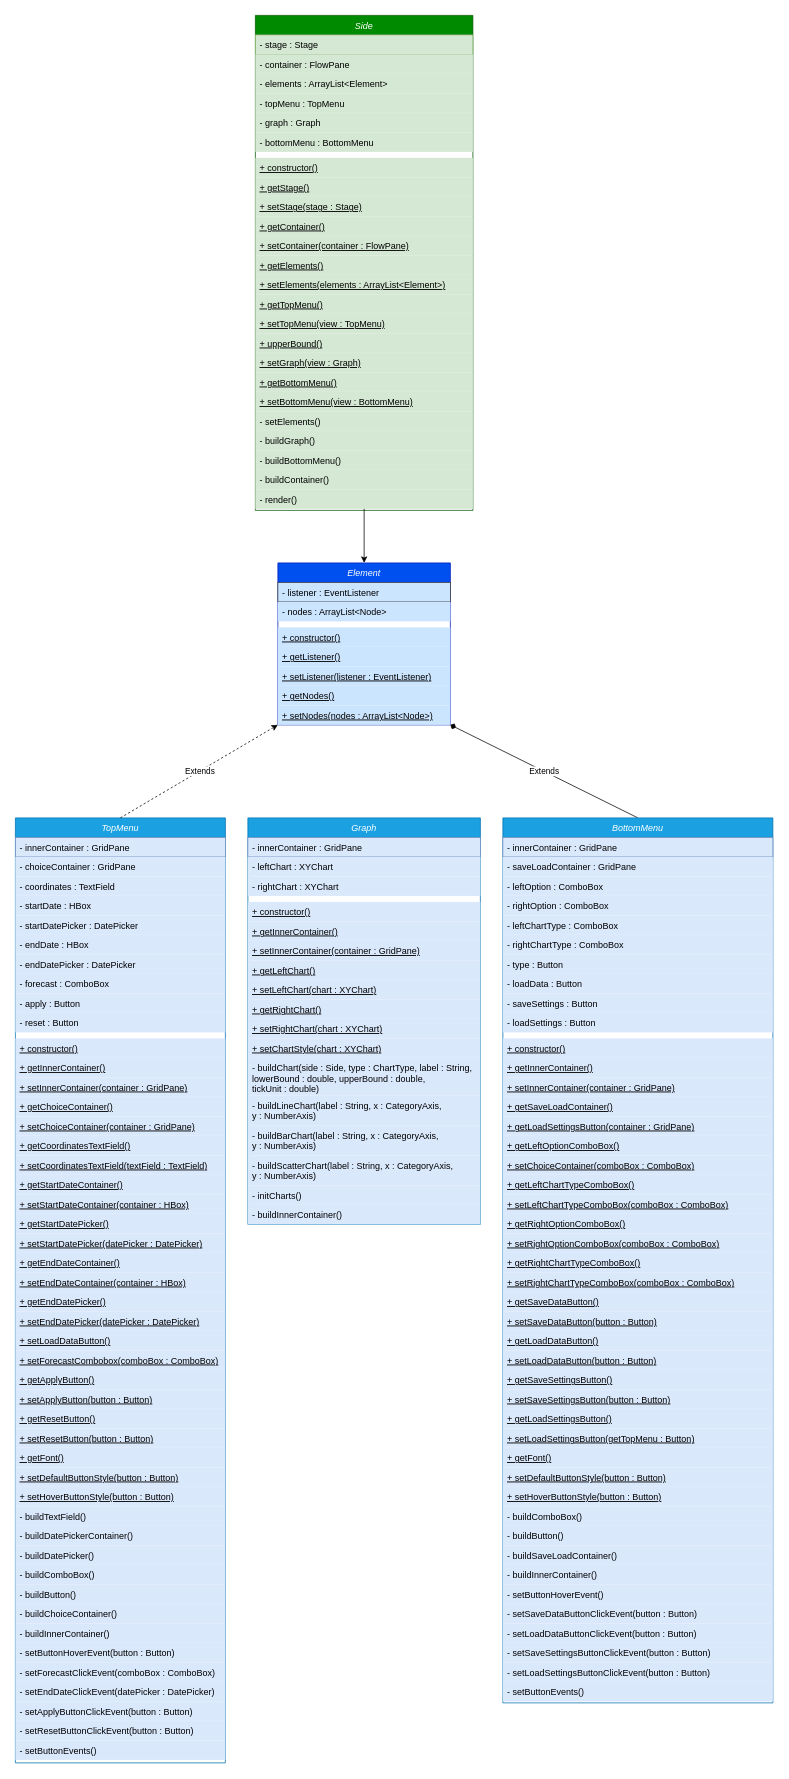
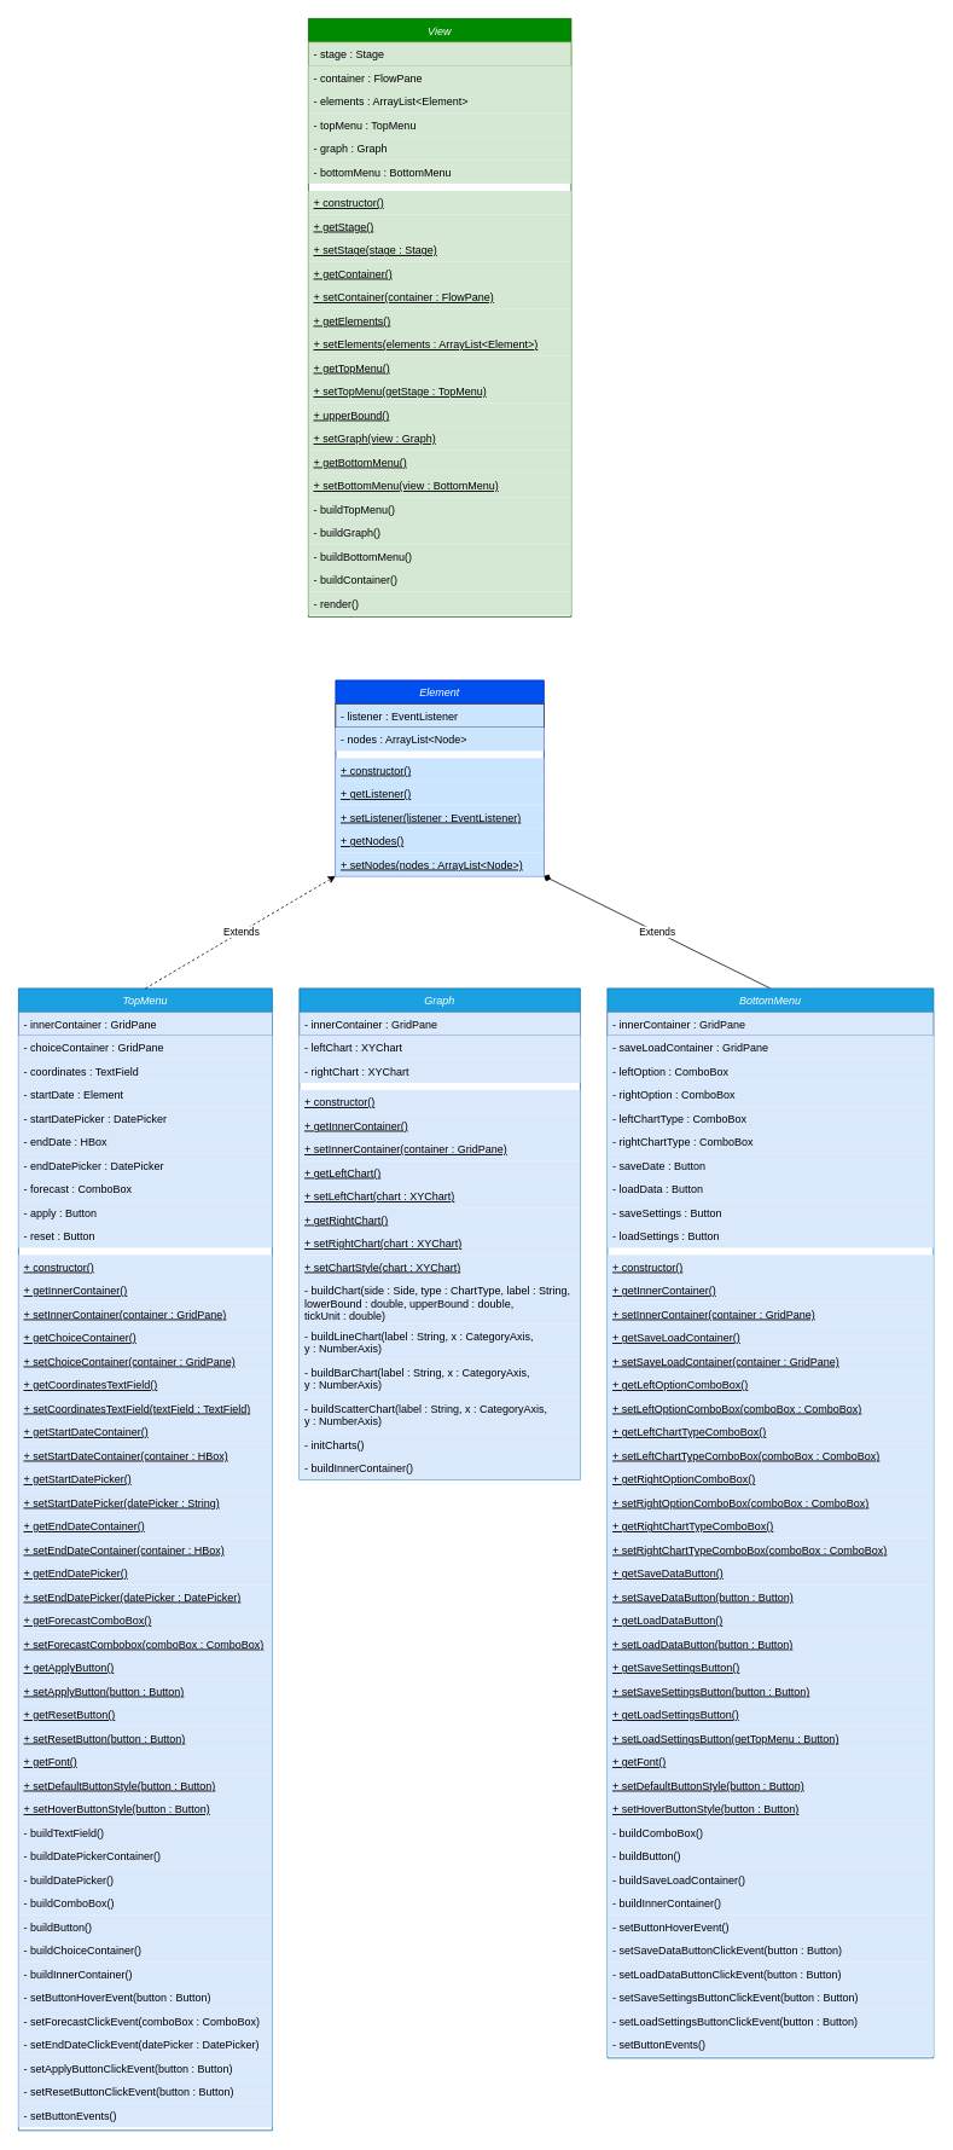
- <mxCell id="2" value="Side" style="swimlane;fontStyle=2;align=center;verticalAlign=top;childLayout=stackLayout;horizontal=1;startSize=26;horizontalStack=0;resizeParent=1;resizeLast=0;collapsible=1;marginBottom=0;rounded=0;shadow=0;strokeWidth=1;fillColor=#008a00;strokeColor=#005700;fontColor=#ffffff;" parent="1" vertex="1"><mxGeometry x="340" y="20" width="290" height="660" as="geometry"><mxRectangle x="230" y="140" width="160" height="26" as="alternateBounds" /></mxGeometry></mxCell>
+ <mxCell id="2" value="View" style="swimlane;fontStyle=2;align=center;verticalAlign=top;childLayout=stackLayout;horizontal=1;startSize=26;horizontalStack=0;resizeParent=1;resizeLast=0;collapsible=1;marginBottom=0;rounded=0;shadow=0;strokeWidth=1;fillColor=#008a00;strokeColor=#005700;fontColor=#ffffff;" parent="1" vertex="1"><mxGeometry x="340" y="20" width="290" height="660" as="geometry"><mxRectangle x="230" y="140" width="160" height="26" as="alternateBounds" /></mxGeometry></mxCell>
- <mxCell id="18" value="+ setTopMenu(view : TopMenu)" style="text;align=left;verticalAlign=top;spacingLeft=4;spacingRight=4;overflow=hidden;rotatable=0;points=[[0,0.5],[1,0.5]];portConstraint=eastwest;fontStyle=4;fillColor=#d5e8d4;strokeColor=none;" parent="2" vertex="1"><mxGeometry y="398" width="290" height="26" as="geometry" /></mxCell>
+ <mxCell id="18" value="+ setTopMenu(getStage : TopMenu)" style="text;align=left;verticalAlign=top;spacingLeft=4;spacingRight=4;overflow=hidden;rotatable=0;points=[[0,0.5],[1,0.5]];portConstraint=eastwest;fontStyle=4;fillColor=#d5e8d4;strokeColor=none;" parent="2" vertex="1"><mxGeometry y="398" width="290" height="26" as="geometry" /></mxCell>
- <mxCell id="23" value="- setElements()" style="text;align=left;verticalAlign=top;spacingLeft=4;spacingRight=4;overflow=hidden;rotatable=0;points=[[0,0.5],[1,0.5]];portConstraint=eastwest;fillColor=#d5e8d4;strokeColor=none;" parent="2" vertex="1"><mxGeometry y="528" width="290" height="26" as="geometry" /></mxCell>
+ <mxCell id="23" value="- buildTopMenu()" style="text;align=left;verticalAlign=top;spacingLeft=4;spacingRight=4;overflow=hidden;rotatable=0;points=[[0,0.5],[1,0.5]];portConstraint=eastwest;fillColor=#d5e8d4;strokeColor=none;" parent="2" vertex="1"><mxGeometry y="528" width="290" height="26" as="geometry" /></mxCell>
- <mxCell id="109" value="" style="endArrow=classic;html=1;rounded=0;entryX=0.5;entryY=0;entryDx=0;entryDy=0;" parent="1" source="27" target="77" edge="1"><mxGeometry width="50" height="50" relative="1" as="geometry"><mxPoint x="120" y="850" as="sourcePoint" /><mxPoint x="110" y="830" as="targetPoint" /></mxGeometry></mxCell>
- <mxCell id="32" value="- startDate : HBox" style="text;align=left;verticalAlign=top;spacingLeft=4;spacingRight=4;overflow=hidden;rotatable=0;points=[[0,0.5],[1,0.5]];portConstraint=eastwest;rounded=0;shadow=0;html=0;fillColor=#dae8fc;strokeColor=none;" parent="28" vertex="1"><mxGeometry y="104" width="280" height="26" as="geometry" /></mxCell>
+ <mxCell id="32" value="- startDate : Element" style="text;align=left;verticalAlign=top;spacingLeft=4;spacingRight=4;overflow=hidden;rotatable=0;points=[[0,0.5],[1,0.5]];portConstraint=eastwest;rounded=0;shadow=0;html=0;fillColor=#dae8fc;strokeColor=none;" parent="28" vertex="1"><mxGeometry y="104" width="280" height="26" as="geometry" /></mxCell>
- <mxCell id="117" value="- type : Button" style="text;align=left;verticalAlign=top;spacingLeft=4;spacingRight=4;overflow=hidden;rotatable=0;points=[[0,0.5],[1,0.5]];portConstraint=eastwest;rounded=0;shadow=0;html=0;fillColor=#dae8fc;strokeColor=none;" parent="110" vertex="1"><mxGeometry y="182" width="360" height="26" as="geometry" /></mxCell>
+ <mxCell id="117" value="- saveDate : Button" style="text;align=left;verticalAlign=top;spacingLeft=4;spacingRight=4;overflow=hidden;rotatable=0;points=[[0,0.5],[1,0.5]];portConstraint=eastwest;rounded=0;shadow=0;html=0;fillColor=#dae8fc;strokeColor=none;" parent="110" vertex="1"><mxGeometry y="182" width="360" height="26" as="geometry" /></mxCell>
- <mxCell id="126" value="+ getLoadSettingsButton(container : GridPane)" style="text;align=left;verticalAlign=top;spacingLeft=4;spacingRight=4;overflow=hidden;rotatable=0;points=[[0,0.5],[1,0.5]];portConstraint=eastwest;fontStyle=4;fillColor=#dae8fc;strokeColor=none;" parent="110" vertex="1"><mxGeometry y="398" width="360" height="26" as="geometry" /></mxCell>
+ <mxCell id="126" value="+ setSaveLoadContainer(container : GridPane)" style="text;align=left;verticalAlign=top;spacingLeft=4;spacingRight=4;overflow=hidden;rotatable=0;points=[[0,0.5],[1,0.5]];portConstraint=eastwest;fontStyle=4;fillColor=#dae8fc;strokeColor=none;" parent="110" vertex="1"><mxGeometry y="398" width="360" height="26" as="geometry" /></mxCell>
- <mxCell id="128" value="+ setChoiceContainer(comboBox : ComboBox)" style="text;align=left;verticalAlign=top;spacingLeft=4;spacingRight=4;overflow=hidden;rotatable=0;points=[[0,0.5],[1,0.5]];portConstraint=eastwest;fontStyle=4;fillColor=#dae8fc;strokeColor=none;" parent="110" vertex="1"><mxGeometry y="450" width="360" height="26" as="geometry" /></mxCell>
+ <mxCell id="128" value="+ setLeftOptionComboBox(comboBox : ComboBox)" style="text;align=left;verticalAlign=top;spacingLeft=4;spacingRight=4;overflow=hidden;rotatable=0;points=[[0,0.5],[1,0.5]];portConstraint=eastwest;fontStyle=4;fillColor=#dae8fc;strokeColor=none;" parent="110" vertex="1"><mxGeometry y="450" width="360" height="26" as="geometry" /></mxCell>
- <mxCell id="50" value="+ setStartDatePicker(datePicker : DatePicker)" style="text;align=left;verticalAlign=top;spacingLeft=4;spacingRight=4;overflow=hidden;rotatable=0;points=[[0,0.5],[1,0.5]];portConstraint=eastwest;fontStyle=4;fillColor=#dae8fc;strokeColor=none;" vertex="1" parent="28"><mxGeometry y="554" width="280" height="26" as="geometry" /></mxCell>
+ <mxCell id="50" value="+ setStartDatePicker(datePicker : String)" style="text;align=left;verticalAlign=top;spacingLeft=4;spacingRight=4;overflow=hidden;rotatable=0;points=[[0,0.5],[1,0.5]];portConstraint=eastwest;fontStyle=4;fillColor=#dae8fc;strokeColor=none;" vertex="1" parent="28"><mxGeometry y="554" width="280" height="26" as="geometry" /></mxCell>
- <mxCell id="55" value="+ setLoadDataButton()" style="text;align=left;verticalAlign=top;spacingLeft=4;spacingRight=4;overflow=hidden;rotatable=0;points=[[0,0.5],[1,0.5]];portConstraint=eastwest;fontStyle=4;fillColor=#dae8fc;strokeColor=none;" parent="28" vertex="1"><mxGeometry y="684" width="280" height="26" as="geometry" /></mxCell>
+ <mxCell id="55" value="+ getForecastComboBox()" style="text;align=left;verticalAlign=top;spacingLeft=4;spacingRight=4;overflow=hidden;rotatable=0;points=[[0,0.5],[1,0.5]];portConstraint=eastwest;fontStyle=4;fillColor=#dae8fc;strokeColor=none;" parent="28" vertex="1"><mxGeometry y="684" width="280" height="26" as="geometry" /></mxCell>
